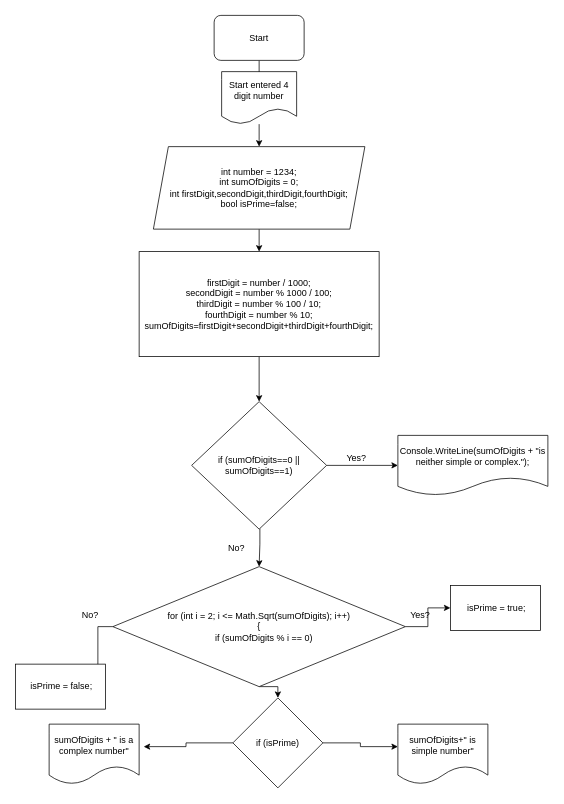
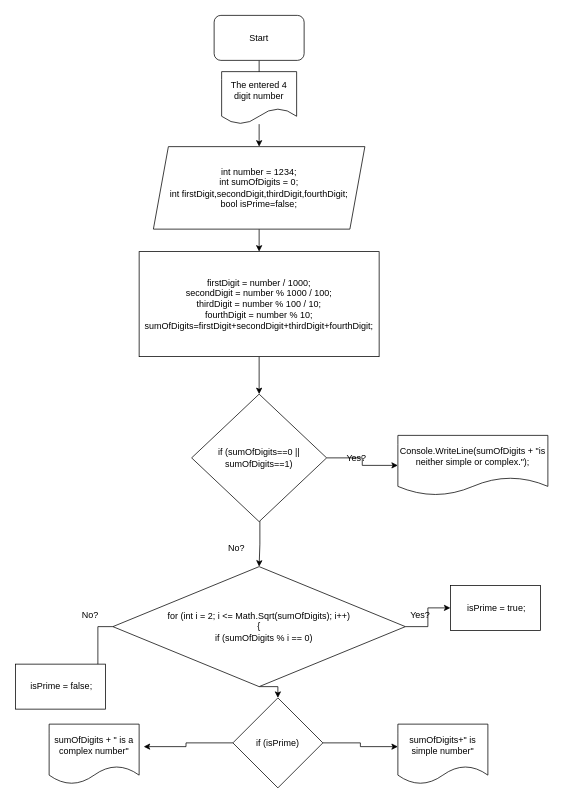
- <mxCell id="5" value="Start entered 4 digit number" style="shape=document;whiteSpace=wrap;html=1;boundedLbl=1;" vertex="1" parent="1"><mxGeometry x="295" y="95" width="100" height="70" as="geometry" /></mxCell>
+ <mxCell id="5" value="The entered 4 digit number" style="shape=document;whiteSpace=wrap;html=1;boundedLbl=1;" vertex="1" parent="1"><mxGeometry x="295" y="95" width="100" height="70" as="geometry" /></mxCell>
- <mxCell id="12" value="if (sumOfDigits==0 || sumOfDigits==1)" style="rhombus;whiteSpace=wrap;html=1;" vertex="1" parent="1"><mxGeometry x="255" y="535" width="180" height="170" as="geometry" /></mxCell>
+ <mxCell id="12" value="if (sumOfDigits==0 || sumOfDigits==1)" style="rhombus;whiteSpace=wrap;html=1;" vertex="1" parent="1"><mxGeometry x="255" y="525" width="180" height="170" as="geometry" /></mxCell>
